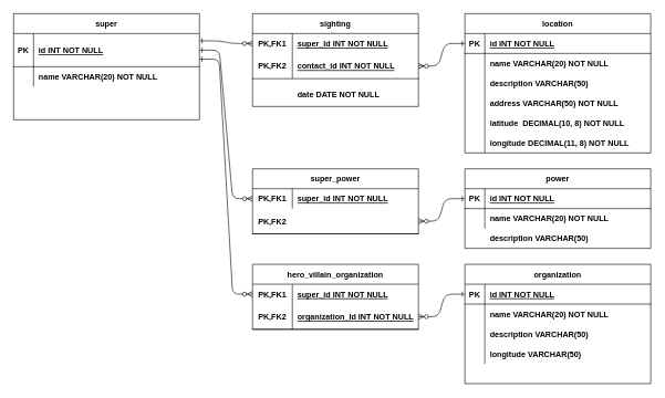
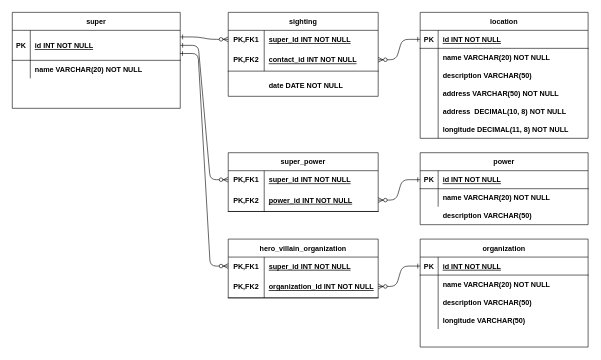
- <mxCell id="73" value="latitude  DECIMAL(10, 8) NOT NULL" style="shape=partialRectangle;overflow=hidden;connectable=0;fillColor=none;top=0;left=0;bottom=0;right=0;align=left;spacingLeft=6;fontStyle=1" parent="71" vertex="1"><mxGeometry x="30" width="250" height="30" as="geometry" /></mxCell>
+ <mxCell id="73" value="address  DECIMAL(10, 8) NOT NULL" style="shape=partialRectangle;overflow=hidden;connectable=0;fillColor=none;top=0;left=0;bottom=0;right=0;align=left;spacingLeft=6;fontStyle=1" parent="71" vertex="1"><mxGeometry x="30" width="250" height="30" as="geometry" /></mxCell>
+ <mxCell id="48" value="power_id INT NOT NULL" style="shape=partialRectangle;connectable=0;fillColor=none;top=0;left=0;bottom=0;right=0;align=left;spacingLeft=6;fontStyle=5;overflow=hidden;" parent="46" vertex="1"><mxGeometry x="60" width="190" height="38" as="geometry" /></mxCell>
